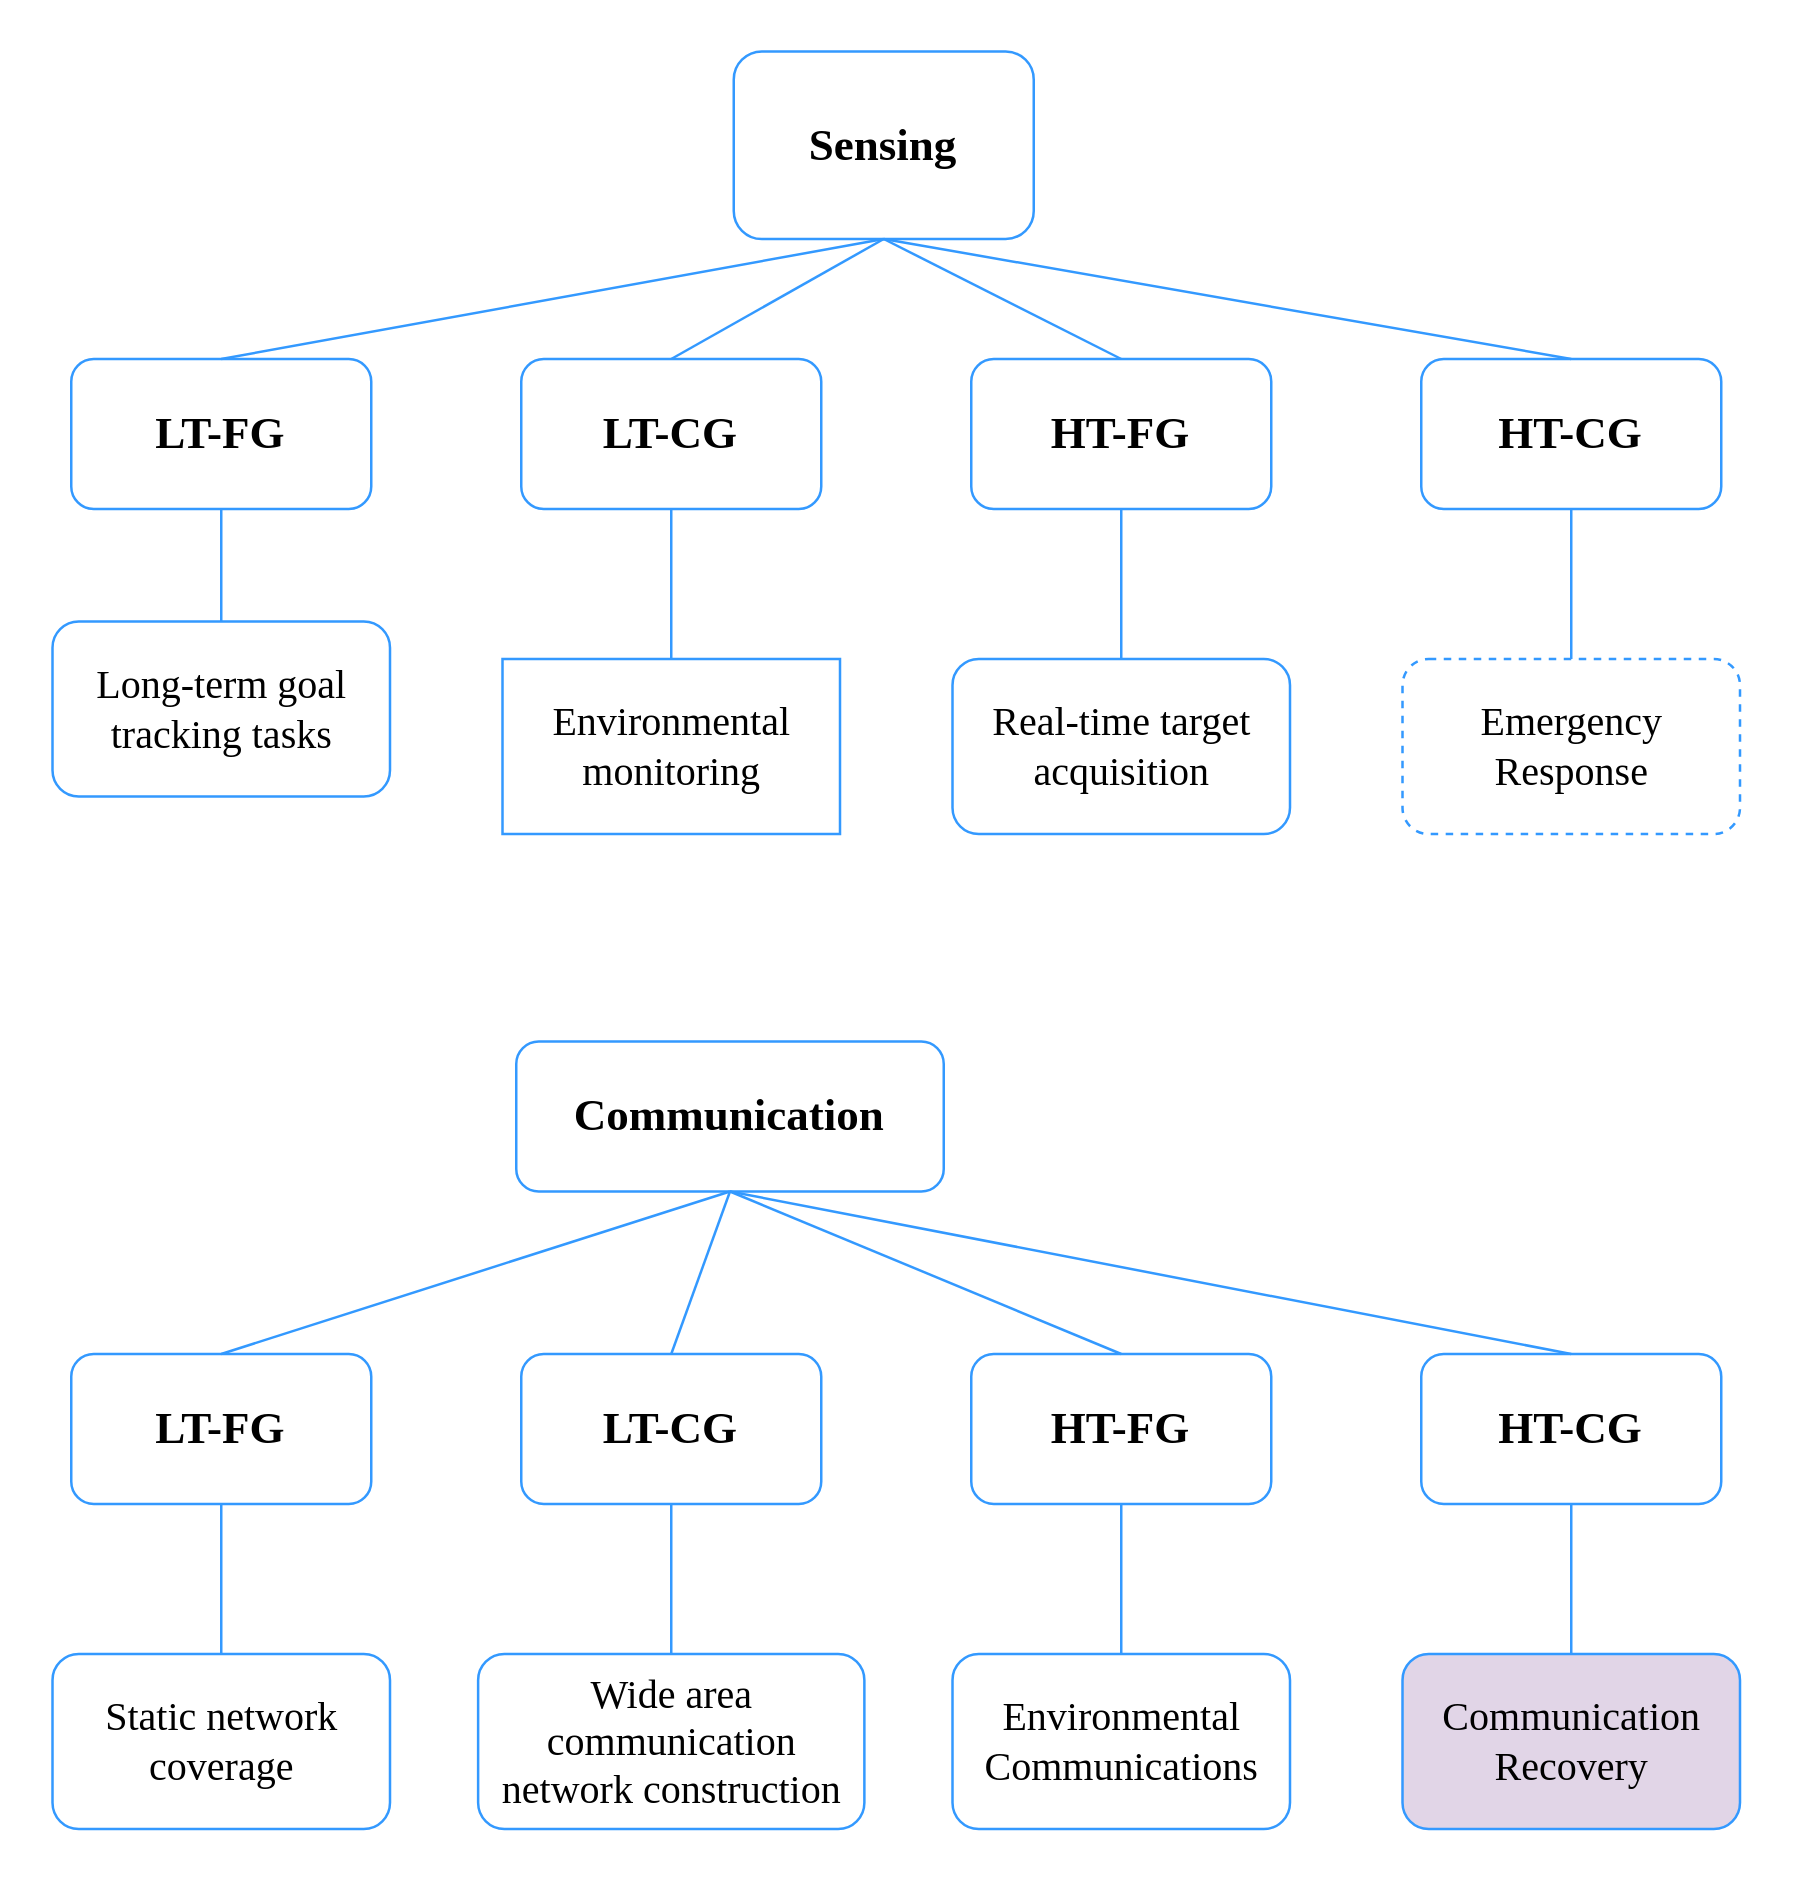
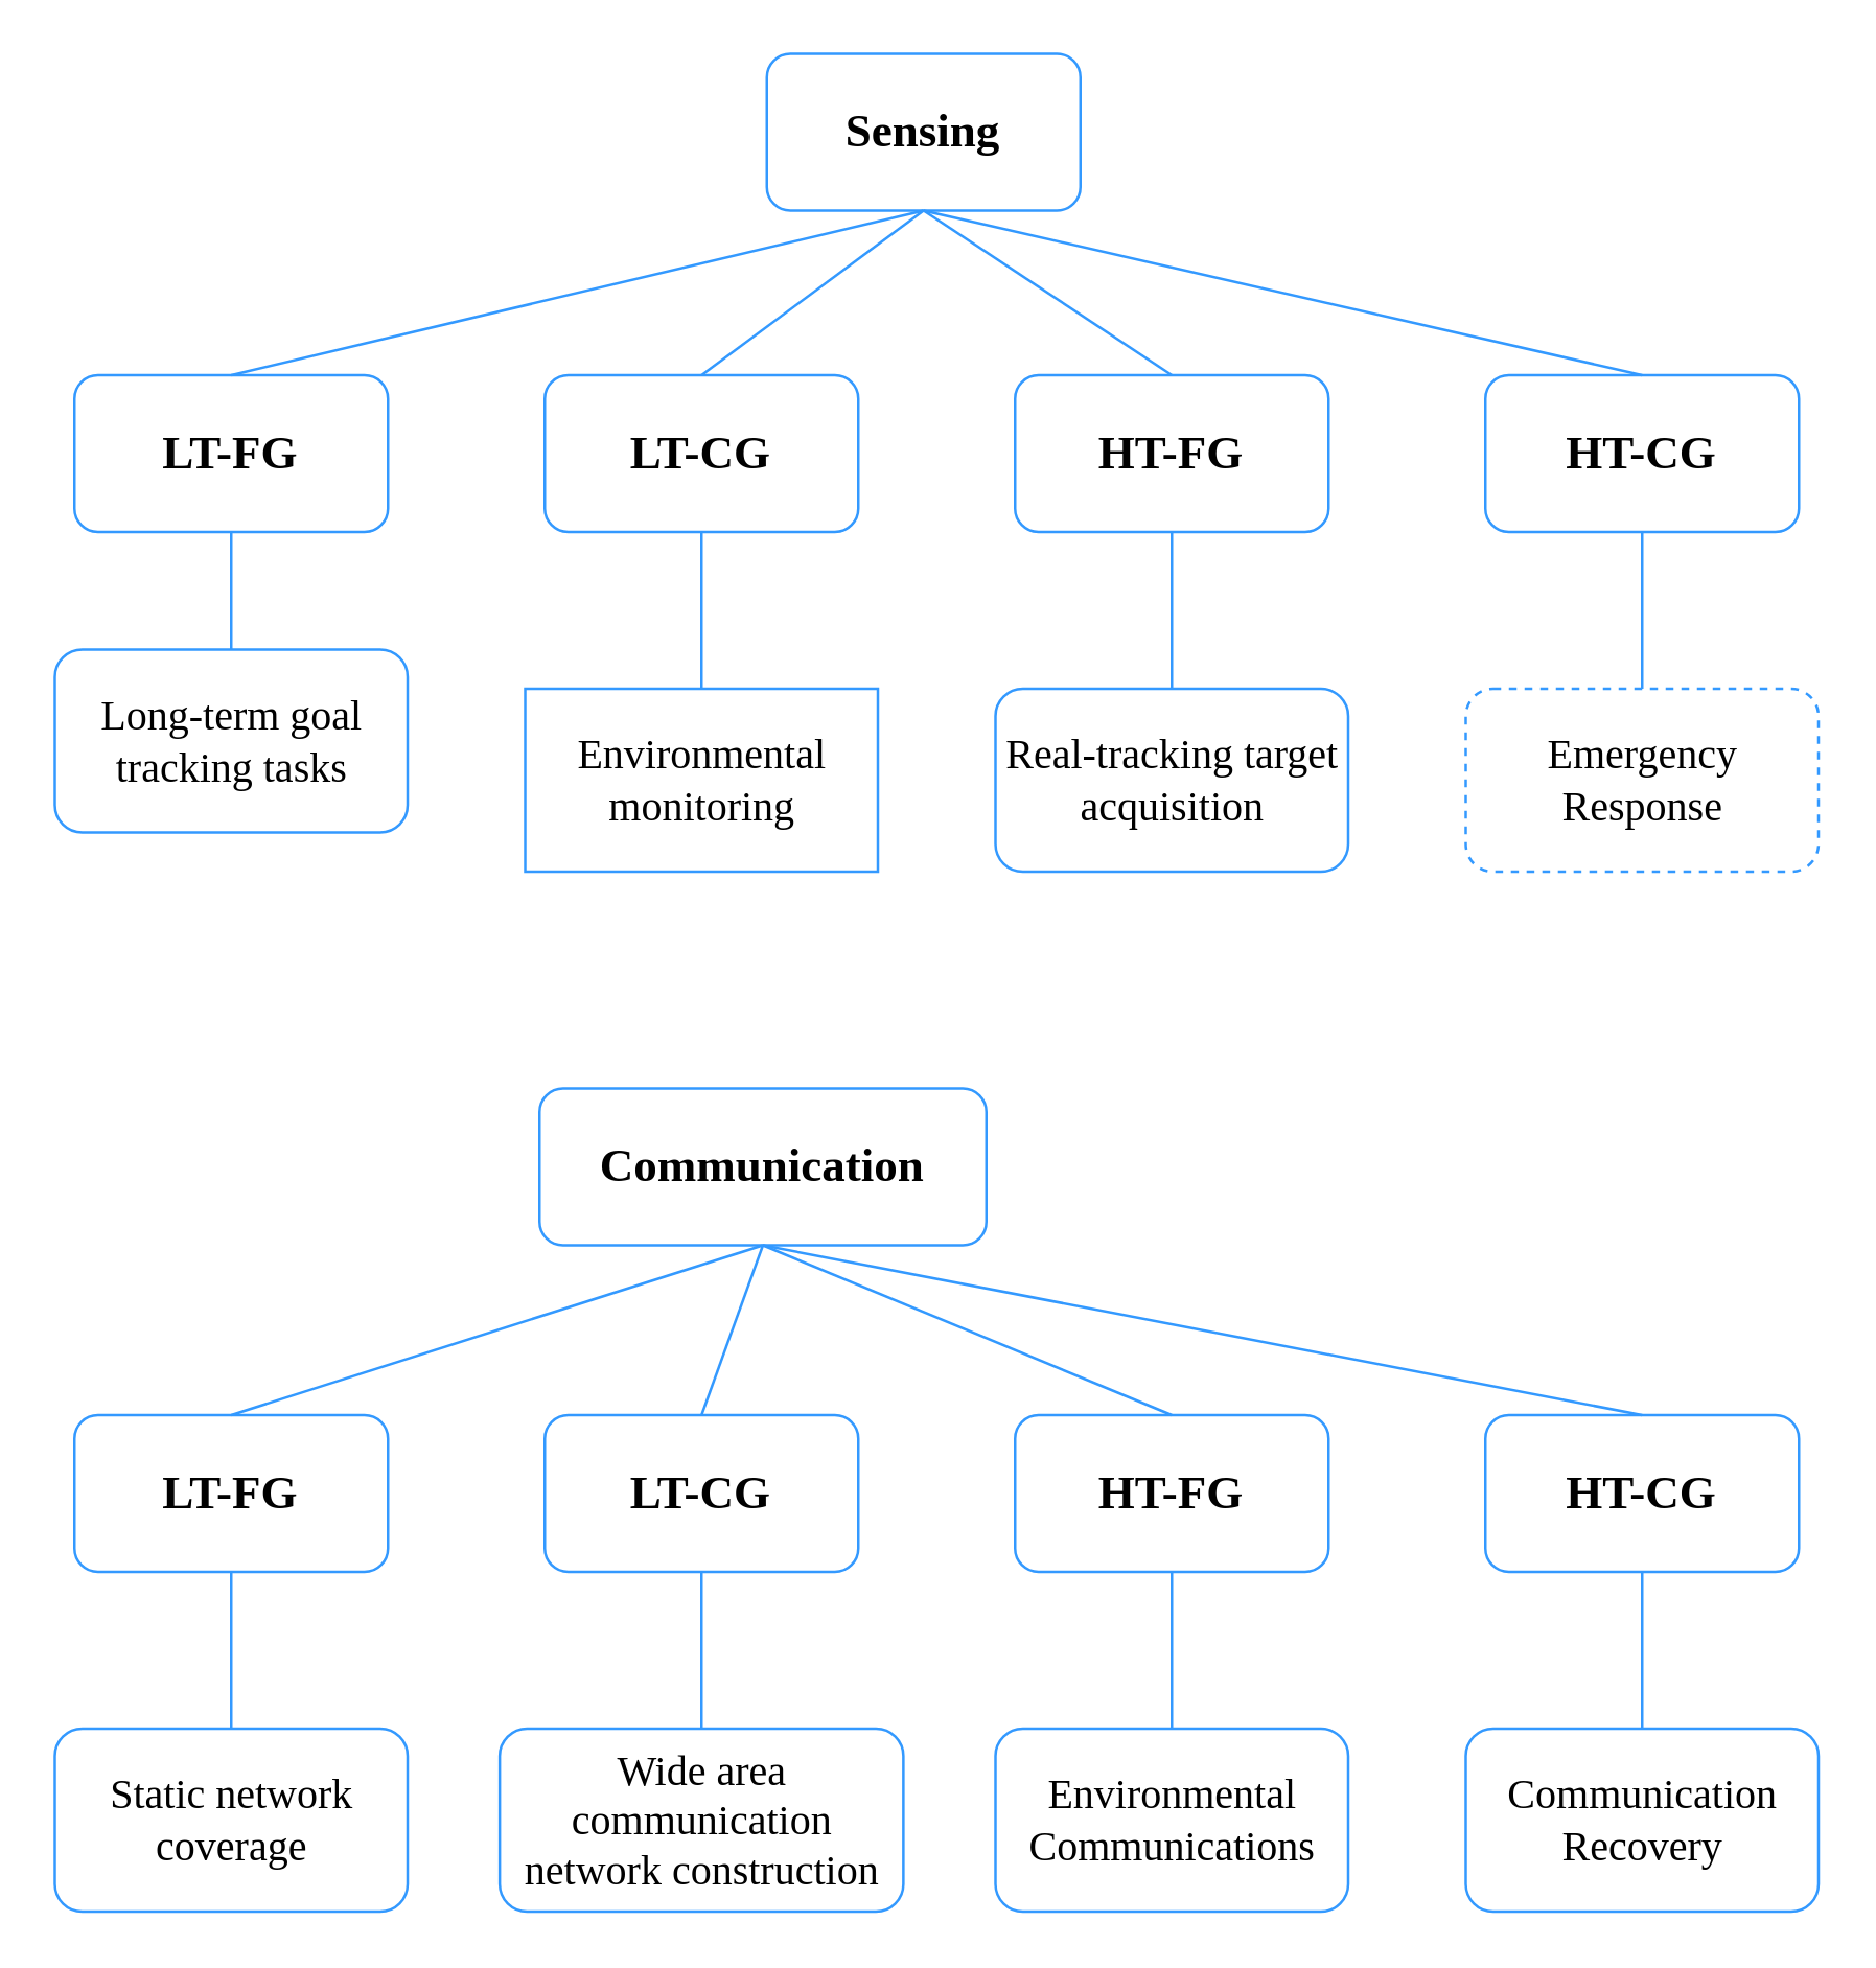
- <mxCell id="2" value="&lt;b&gt;&lt;font face=&quot;Tahoma&quot; style=&quot;font-size: 18px;&quot;&gt;Sensing&lt;/font&gt;&lt;/b&gt;" style="rounded=1;whiteSpace=wrap;html=1;strokeColor=#3399FF;" vertex="1" parent="1"><mxGeometry x="293" y="20" width="120" height="75" as="geometry" /></mxCell>
+ <mxCell id="2" value="&lt;b&gt;&lt;font face=&quot;Tahoma&quot; style=&quot;font-size: 18px;&quot;&gt;Sensing&lt;/font&gt;&lt;/b&gt;" style="rounded=1;whiteSpace=wrap;html=1;strokeColor=#3399FF;" vertex="1" parent="1"><mxGeometry x="293" y="20" width="120" height="60" as="geometry" /></mxCell>
- <mxCell id="9" value="&lt;font face=&quot;Tahoma&quot;&gt;&lt;span style=&quot;font-size: 16px;&quot;&gt;Real-time target acquisition&lt;/span&gt;&lt;/font&gt;" style="rounded=1;whiteSpace=wrap;html=1;strokeColor=#3399FF;" vertex="1" parent="1"><mxGeometry x="380.5" y="263" width="135" height="70" as="geometry" /></mxCell>
+ <mxCell id="9" value="&lt;font face=&quot;Tahoma&quot;&gt;&lt;span style=&quot;font-size: 16px;&quot;&gt;Real-tracking target acquisition&lt;/span&gt;&lt;/font&gt;" style="rounded=1;whiteSpace=wrap;html=1;strokeColor=#3399FF;" vertex="1" parent="1"><mxGeometry x="380.5" y="263" width="135" height="70" as="geometry" /></mxCell>
- <mxCell id="27" value="&lt;font face=&quot;Tahoma&quot;&gt;&lt;span style=&quot;font-size: 16px;&quot;&gt;Communication Recovery&lt;/span&gt;&lt;/font&gt;" style="rounded=1;whiteSpace=wrap;html=1;strokeColor=#3399FF;fillColor=#e1d5e7;" vertex="1" parent="1"><mxGeometry x="560.5" y="661" width="135" height="70" as="geometry" /></mxCell>
+ <mxCell id="27" value="&lt;font face=&quot;Tahoma&quot;&gt;&lt;span style=&quot;font-size: 16px;&quot;&gt;Communication Recovery&lt;/span&gt;&lt;/font&gt;" style="rounded=1;whiteSpace=wrap;html=1;strokeColor=#3399FF;" vertex="1" parent="1"><mxGeometry x="560.5" y="661" width="135" height="70" as="geometry" /></mxCell>
